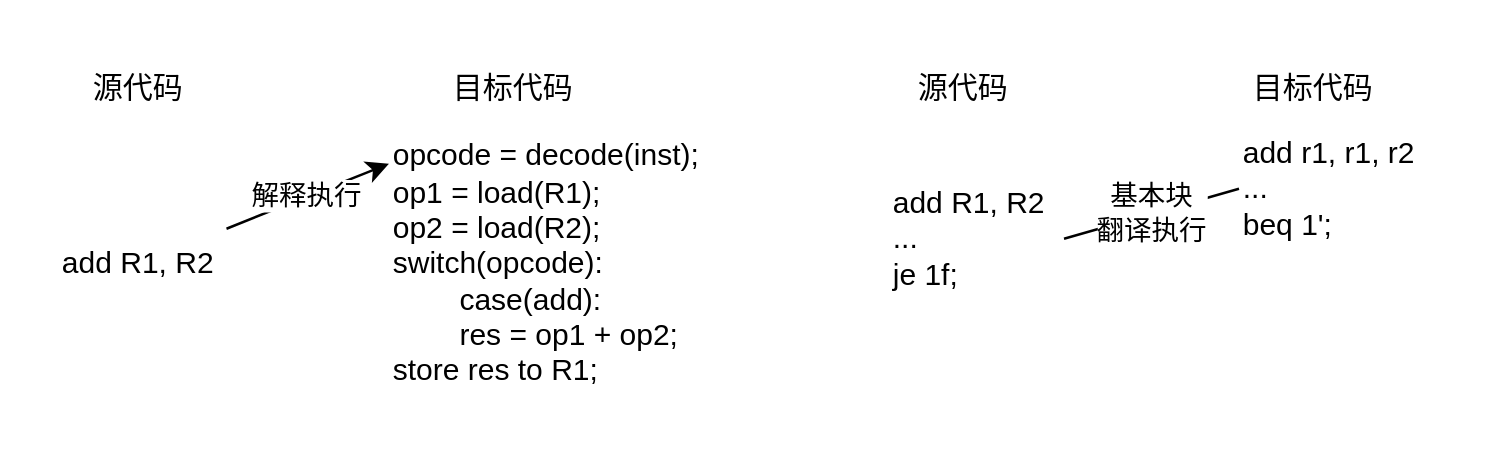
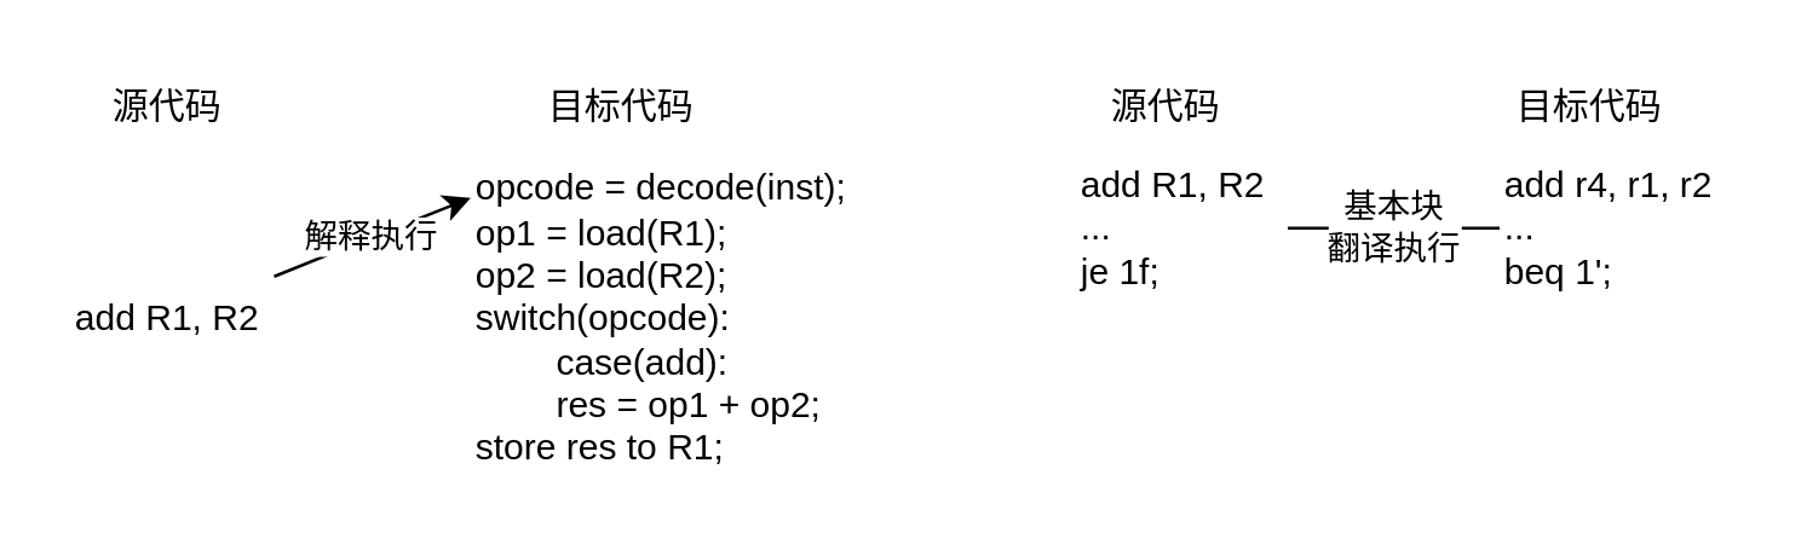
- <mxCell id="7" value="add r1, r1, r2&lt;br&gt;...&lt;br&gt;&lt;div style=&quot;&quot;&gt;&lt;span style=&quot;background-color: initial;&quot;&gt;beq 1';&lt;/span&gt;&lt;/div&gt;" style="text;html=1;strokeColor=none;fillColor=none;align=left;verticalAlign=middle;whiteSpace=wrap;rounded=0;" vertex="1" parent="1"><mxGeometry x="495" y="50" width="80" height="50" as="geometry" /></mxCell>
+ <mxCell id="7" value="add r4, r1, r2&lt;br&gt;...&lt;br&gt;&lt;div style=&quot;&quot;&gt;&lt;span style=&quot;background-color: initial;&quot;&gt;beq 1';&lt;/span&gt;&lt;/div&gt;" style="text;html=1;strokeColor=none;fillColor=none;align=left;verticalAlign=middle;whiteSpace=wrap;rounded=0;" vertex="1" parent="1"><mxGeometry x="495" y="50" width="80" height="50" as="geometry" /></mxCell>
- <mxCell id="6" value="add R1, R2&lt;br&gt;...&lt;br&gt;&lt;div style=&quot;&quot;&gt;&lt;span style=&quot;background-color: initial;&quot;&gt;je 1f;&lt;/span&gt;&lt;/div&gt;" style="text;html=1;strokeColor=none;fillColor=none;align=left;verticalAlign=middle;whiteSpace=wrap;rounded=0;" vertex="1" parent="1"><mxGeometry x="355" y="70" width="70" height="50" as="geometry" /></mxCell>
+ <mxCell id="6" value="add R1, R2&lt;br&gt;...&lt;br&gt;&lt;div style=&quot;&quot;&gt;&lt;span style=&quot;background-color: initial;&quot;&gt;je 1f;&lt;/span&gt;&lt;/div&gt;" style="text;html=1;strokeColor=none;fillColor=none;align=left;verticalAlign=middle;whiteSpace=wrap;rounded=0;" vertex="1" parent="1"><mxGeometry x="355" y="50" width="70" height="50" as="geometry" /></mxCell>
